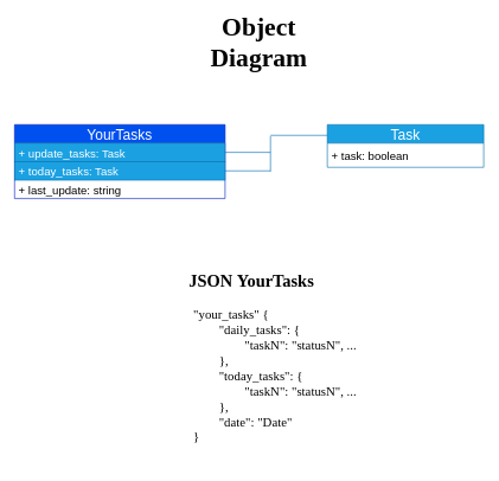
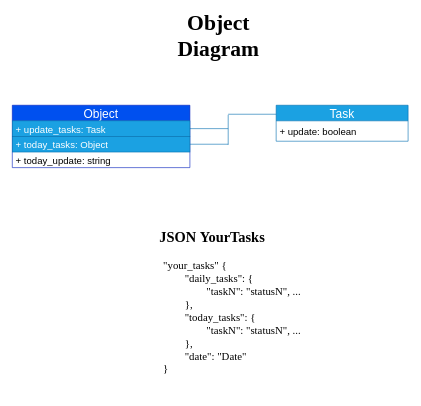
- <mxCell id="5" value="YourTasks" style="swimlane;fontStyle=0;childLayout=stackLayout;horizontal=1;startSize=26;fillColor=#0050ef;horizontalStack=0;resizeParent=1;resizeParentMax=0;resizeLast=0;collapsible=1;marginBottom=0;strokeColor=#001DBC;fontColor=#ffffff;fontSize=20;" parent="1" vertex="1"><mxGeometry x="20" y="175" width="296.15" height="104" as="geometry"><mxRectangle x="110" y="280" width="90" height="26" as="alternateBounds" /></mxGeometry></mxCell>
+ <mxCell id="5" value="Object" style="swimlane;fontStyle=0;childLayout=stackLayout;horizontal=1;startSize=26;fillColor=#0050ef;horizontalStack=0;resizeParent=1;resizeParentMax=0;resizeLast=0;collapsible=1;marginBottom=0;strokeColor=#001DBC;fontColor=#ffffff;fontSize=20;" parent="1" vertex="1"><mxGeometry x="20" y="175" width="296.15" height="104" as="geometry"><mxRectangle x="110" y="280" width="90" height="26" as="alternateBounds" /></mxGeometry></mxCell>
- <mxCell id="4" value="+ task: boolean" style="text;strokeColor=none;fillColor=none;align=left;verticalAlign=middle;spacingLeft=4;spacingRight=4;overflow=hidden;rotatable=0;points=[[0,0.5],[1,0.5]];portConstraint=eastwest;fontSize=16;" parent="3" vertex="1"><mxGeometry y="26" width="220" height="34" as="geometry" /></mxCell>
+ <mxCell id="4" value="+ update: boolean" style="text;strokeColor=none;fillColor=none;align=left;verticalAlign=middle;spacingLeft=4;spacingRight=4;overflow=hidden;rotatable=0;points=[[0,0.5],[1,0.5]];portConstraint=eastwest;fontSize=16;" parent="3" vertex="1"><mxGeometry y="26" width="220" height="34" as="geometry" /></mxCell>
- <mxCell id="7" value="+ today_tasks: Task" style="text;strokeColor=#006EAF;fillColor=#1ba1e2;align=left;verticalAlign=middle;spacingLeft=4;spacingRight=4;overflow=hidden;rotatable=0;points=[[0,0.5],[1,0.5]];portConstraint=eastwest;fontColor=#ffffff;fontSize=16;" parent="5" vertex="1"><mxGeometry y="52" width="296.15" height="26" as="geometry" /></mxCell>
+ <mxCell id="7" value="+ today_tasks: Object" style="text;strokeColor=#006EAF;fillColor=#1ba1e2;align=left;verticalAlign=middle;spacingLeft=4;spacingRight=4;overflow=hidden;rotatable=0;points=[[0,0.5],[1,0.5]];portConstraint=eastwest;fontColor=#ffffff;fontSize=16;" parent="5" vertex="1"><mxGeometry y="52" width="296.15" height="26" as="geometry" /></mxCell>
- <mxCell id="8" value="+ last_update: string" style="text;strokeColor=none;fillColor=none;align=left;verticalAlign=middle;spacingLeft=4;spacingRight=4;overflow=hidden;rotatable=0;points=[[0,0.5],[1,0.5]];portConstraint=eastwest;fontSize=16;" parent="5" vertex="1"><mxGeometry y="78" width="296.15" height="26" as="geometry" /></mxCell>
+ <mxCell id="8" value="+ today_update: string" style="text;strokeColor=none;fillColor=none;align=left;verticalAlign=middle;spacingLeft=4;spacingRight=4;overflow=hidden;rotatable=0;points=[[0,0.5],[1,0.5]];portConstraint=eastwest;fontSize=16;" parent="5" vertex="1"><mxGeometry y="78" width="296.15" height="26" as="geometry" /></mxCell>
